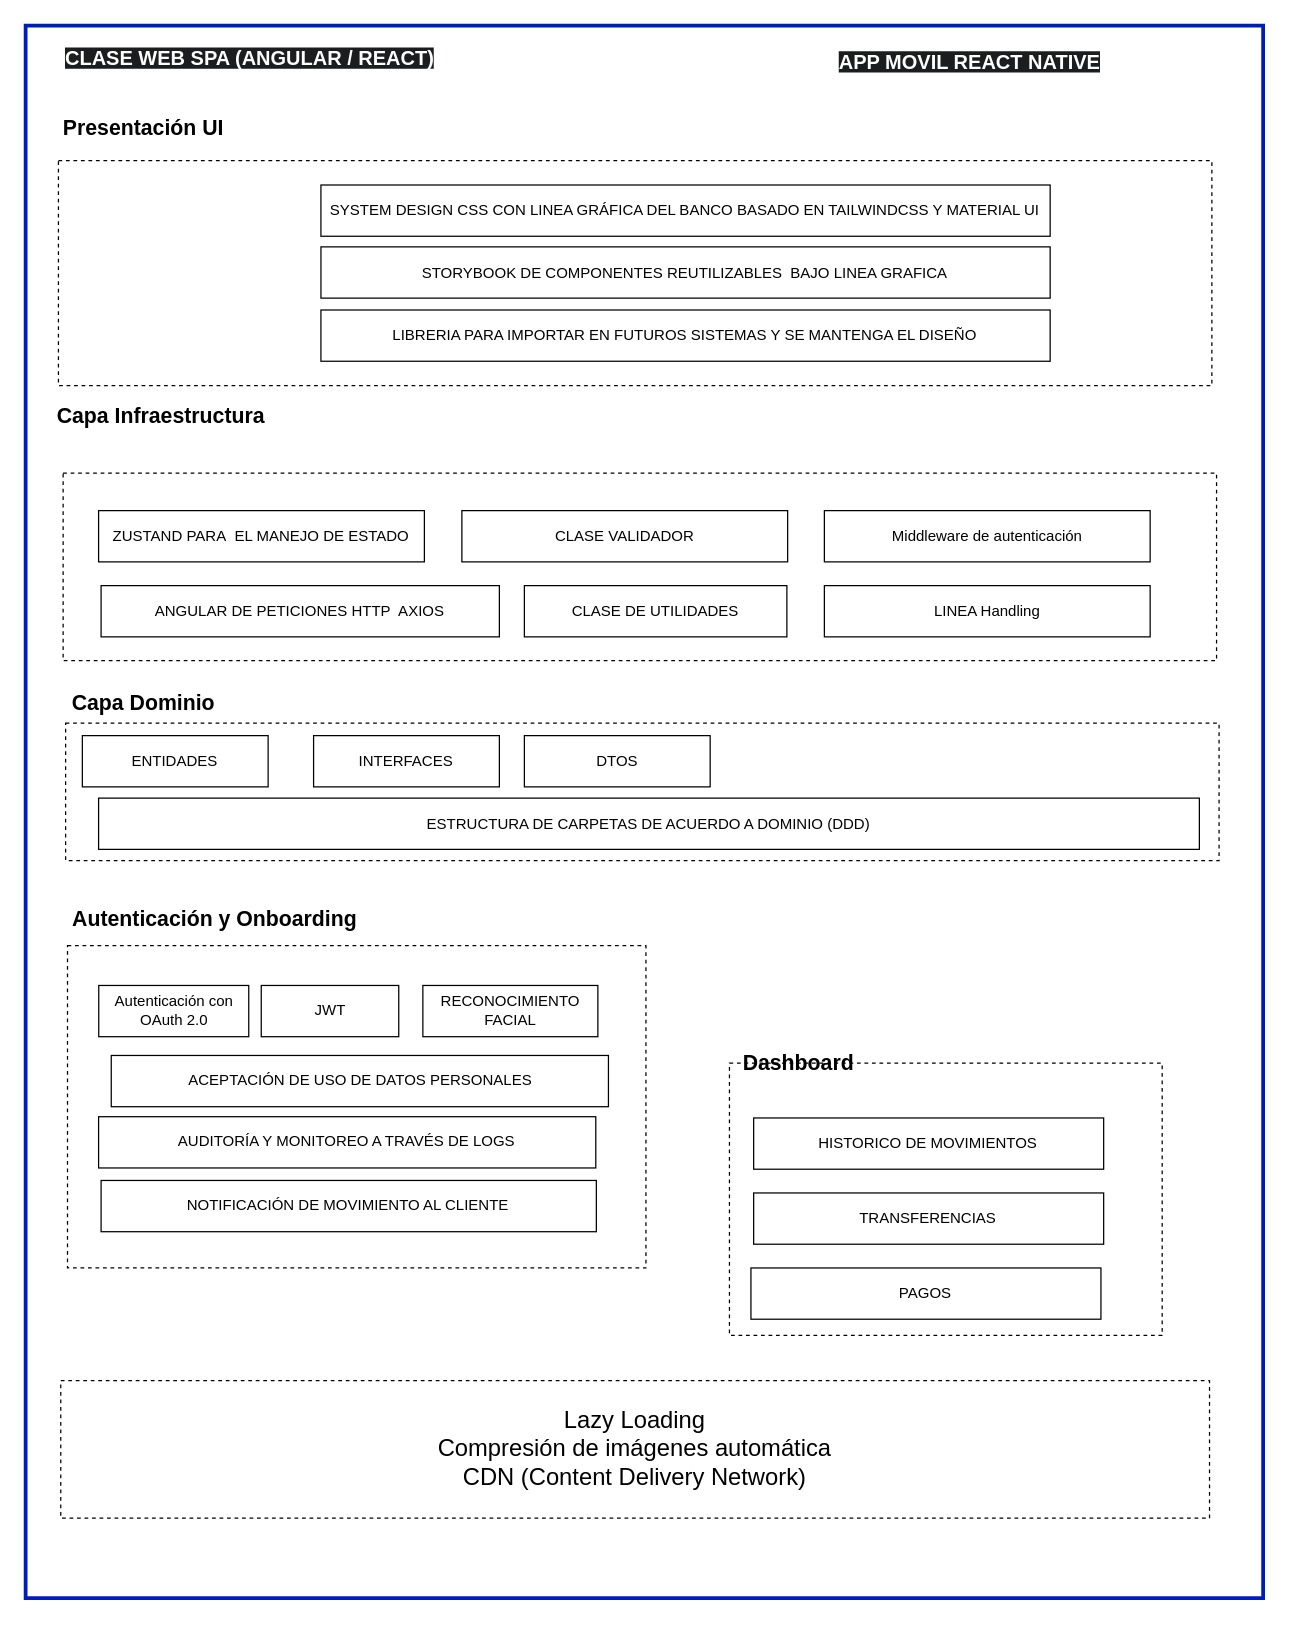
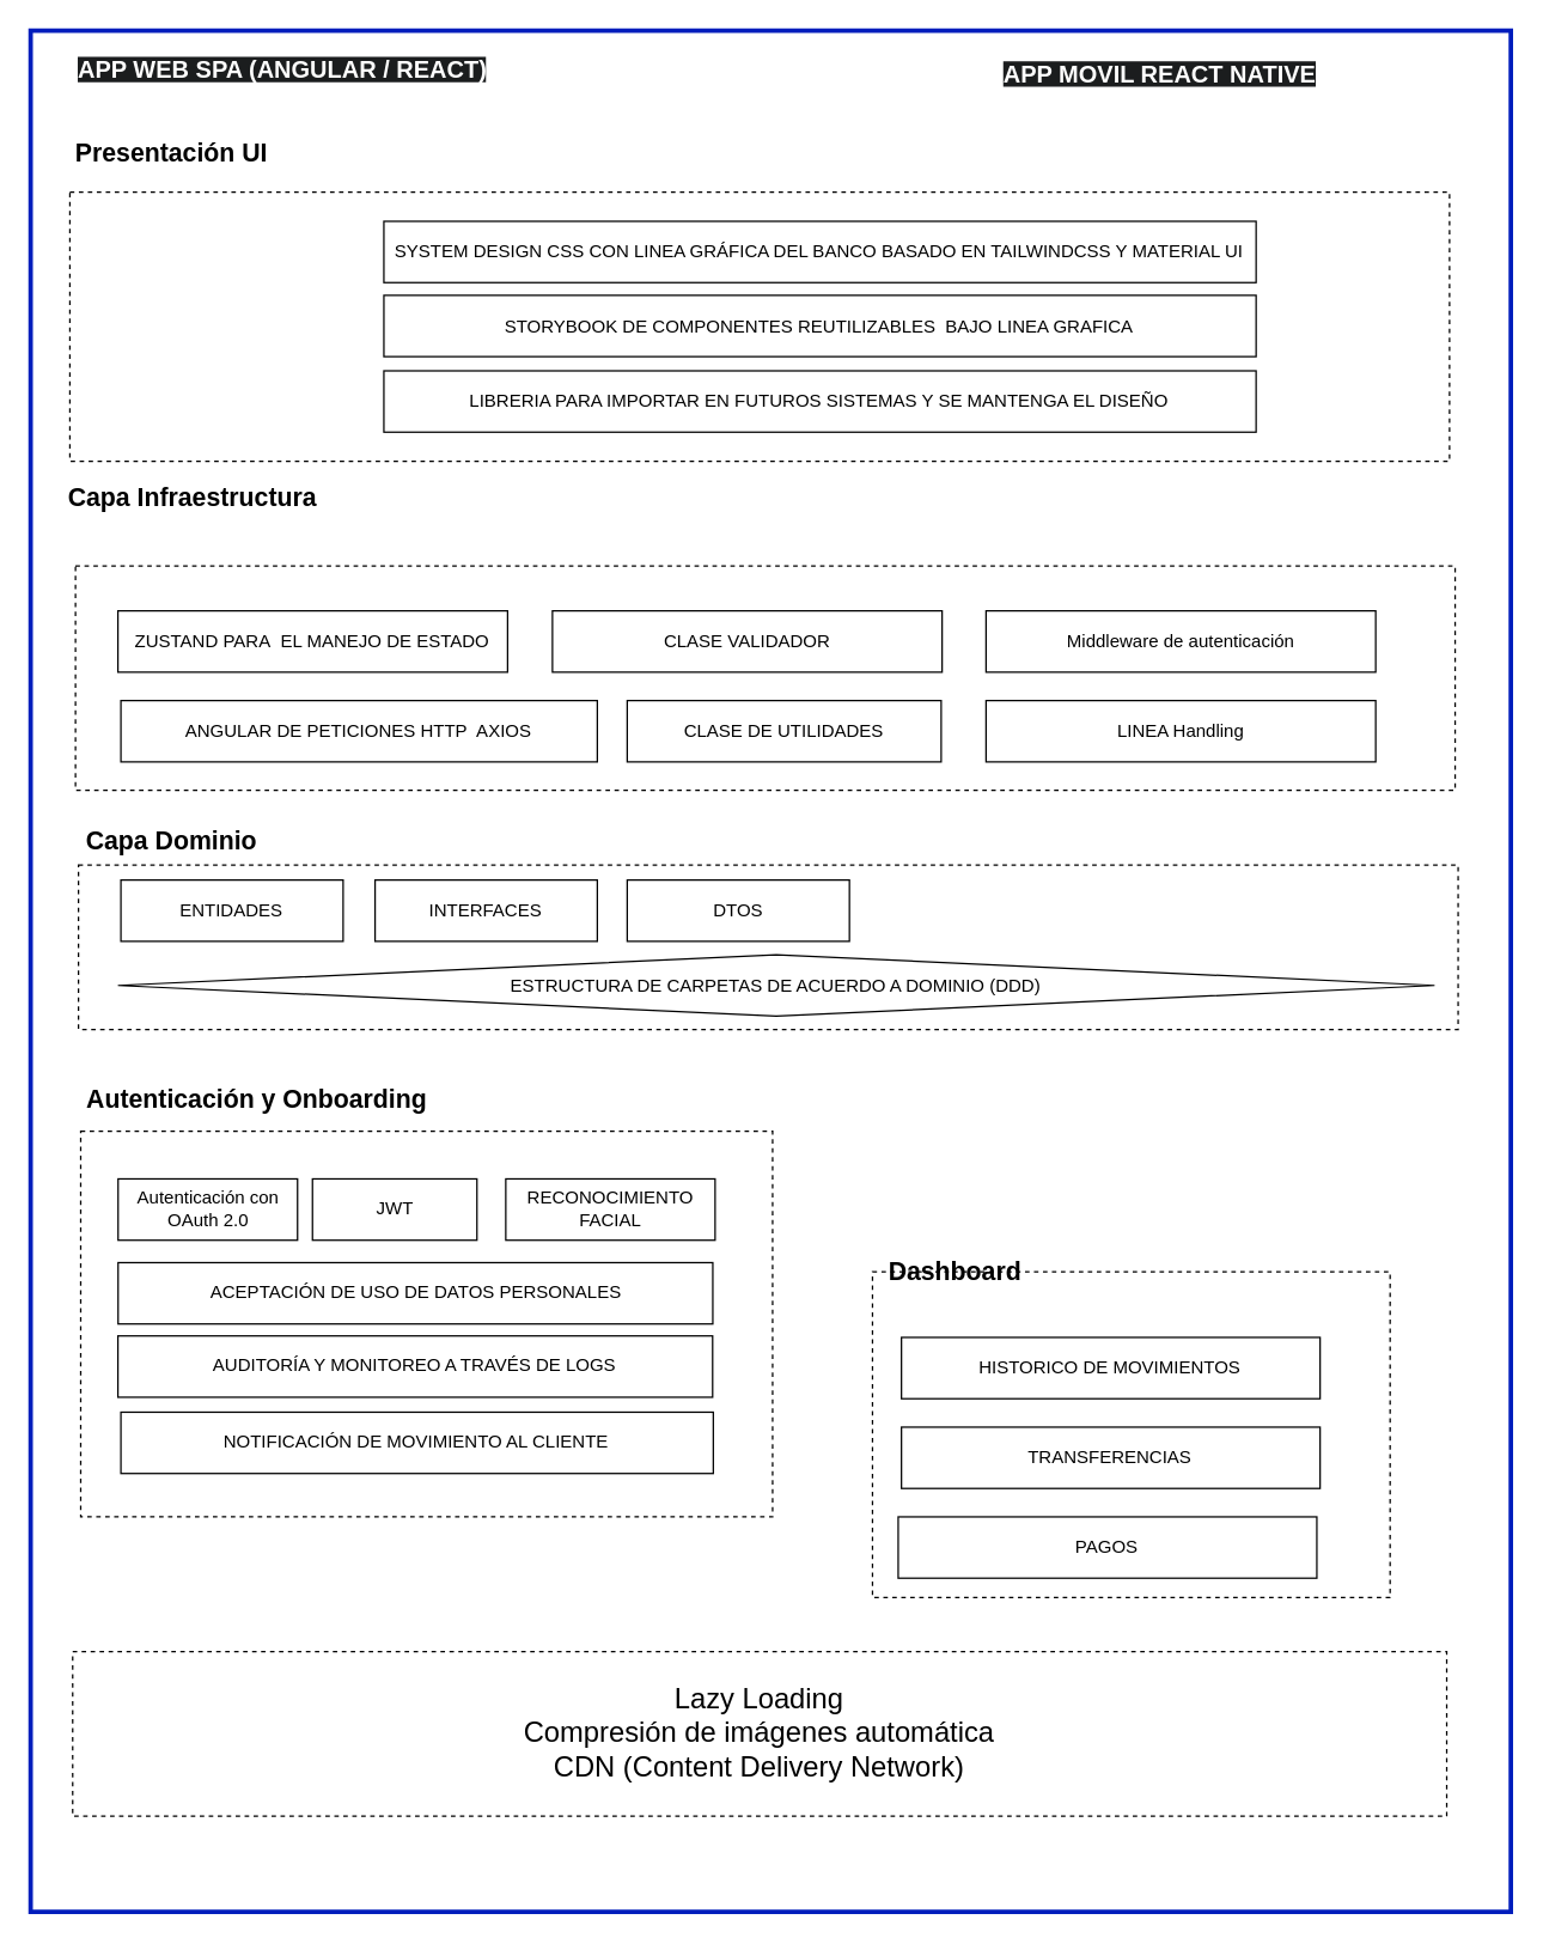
- <mxCell id="3" value="&lt;span style=&quot;color: rgb(255, 255, 255); font-family: Helvetica; font-size: 16px; font-style: normal; font-variant-ligatures: normal; font-variant-caps: normal; letter-spacing: normal; orphans: 2; text-align: center; text-indent: 0px; text-transform: none; widows: 2; word-spacing: 0px; -webkit-text-stroke-width: 0px; white-space: normal; background-color: rgb(27, 29, 30); text-decoration-thickness: initial; text-decoration-style: initial; text-decoration-color: initial; float: none; display: inline !important;&quot;&gt;CLASE WEB SPA (ANGULAR / REACT)&lt;/span&gt;" style="text;whiteSpace=wrap;html=1;fillColor=none;fontSize=16;fontStyle=1" parent="1" vertex="1"><mxGeometry x="50" y="30" width="309" height="40" as="geometry" /></mxCell>
+ <mxCell id="3" value="&lt;span style=&quot;color: rgb(255, 255, 255); font-family: Helvetica; font-size: 16px; font-style: normal; font-variant-ligatures: normal; font-variant-caps: normal; letter-spacing: normal; orphans: 2; text-align: center; text-indent: 0px; text-transform: none; widows: 2; word-spacing: 0px; -webkit-text-stroke-width: 0px; white-space: normal; background-color: rgb(27, 29, 30); text-decoration-thickness: initial; text-decoration-style: initial; text-decoration-color: initial; float: none; display: inline !important;&quot;&gt;APP WEB SPA (ANGULAR / REACT)&lt;/span&gt;" style="text;whiteSpace=wrap;html=1;fillColor=none;fontSize=16;fontStyle=1" parent="1" vertex="1"><mxGeometry x="50" y="30" width="309" height="40" as="geometry" /></mxCell>
- <mxCell id="33" value="ENTIDADES" style="rounded=0;whiteSpace=wrap;html=1;" vertex="1" parent="1"><mxGeometry x="65.37" y="588" width="148.63" height="41" as="geometry" /></mxCell>
+ <mxCell id="33" value="ENTIDADES" style="rounded=0;whiteSpace=wrap;html=1;" vertex="1" parent="1"><mxGeometry x="80.37" y="588" width="148.63" height="41" as="geometry" /></mxCell>
- <mxCell id="36" value="ESTRUCTURA DE CARPETAS DE ACUERDO A DOMINIO (DDD)" style="rounded=0;whiteSpace=wrap;html=1;" vertex="1" parent="1"><mxGeometry x="78.38" y="638" width="880.62" height="41" as="geometry" /></mxCell>
+ <mxCell id="36" value="ESTRUCTURA DE CARPETAS DE ACUERDO A DOMINIO (DDD)" style="rhombus;whiteSpace=wrap;html=1;" vertex="1" parent="1"><mxGeometry x="78.38" y="638" width="880.62" height="41" as="geometry" /></mxCell>
- <mxCell id="11" value="ACEPTACIÓN DE USO DE DATOS PERSONALES" style="rounded=0;whiteSpace=wrap;html=1;" vertex="1" parent="1"><mxGeometry x="88.5" y="843.87" width="397.75" height="41" as="geometry" /></mxCell>
+ <mxCell id="11" value="ACEPTACIÓN DE USO DE DATOS PERSONALES" style="rounded=0;whiteSpace=wrap;html=1;" vertex="1" parent="1"><mxGeometry x="78.5" y="843.87" width="397.75" height="41" as="geometry" /></mxCell>
